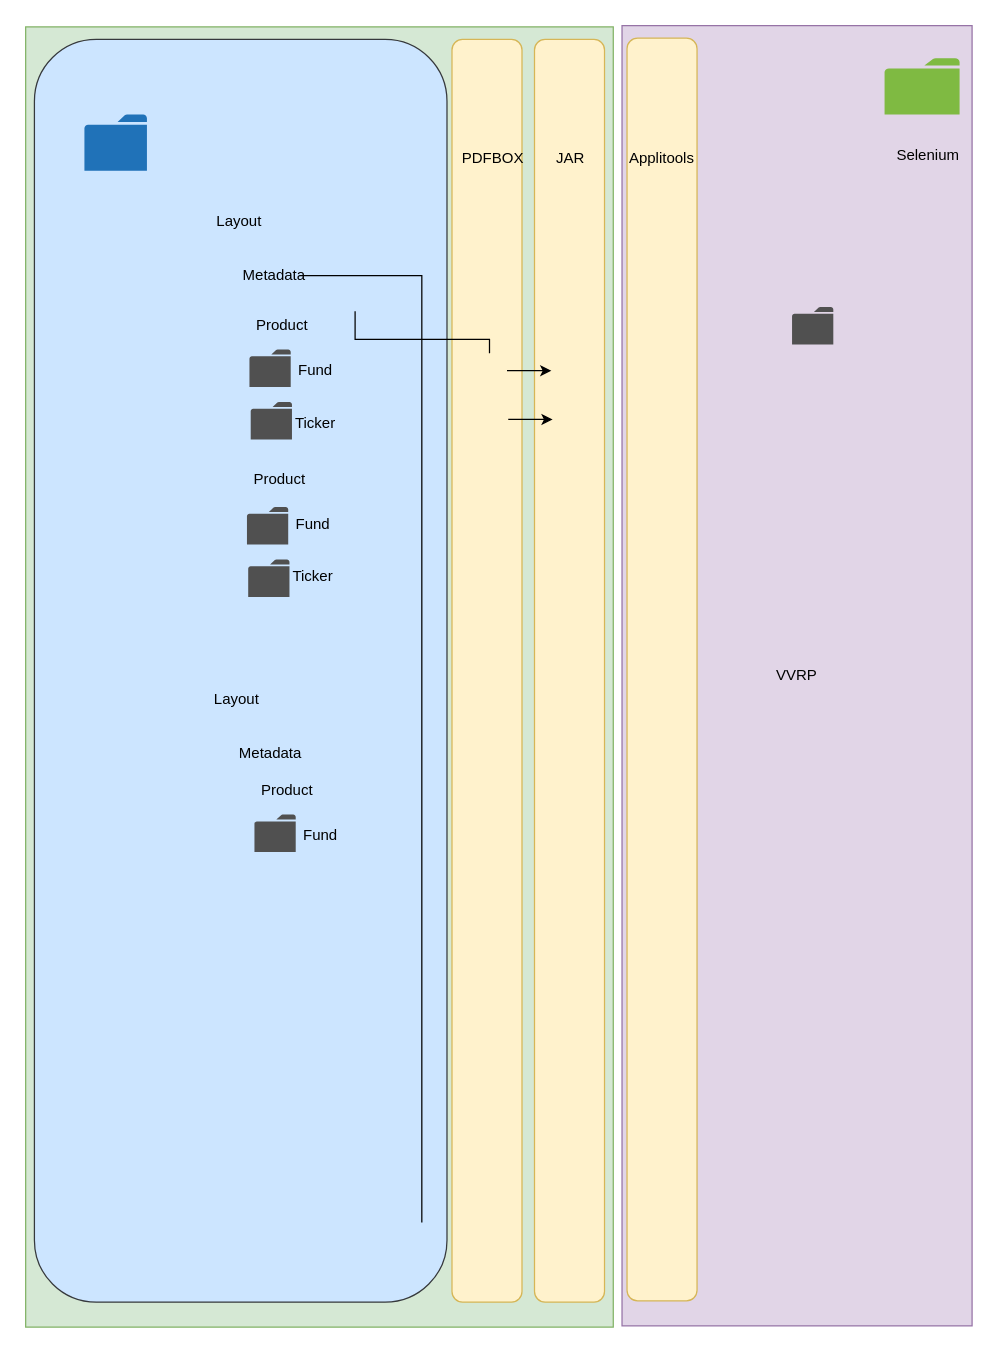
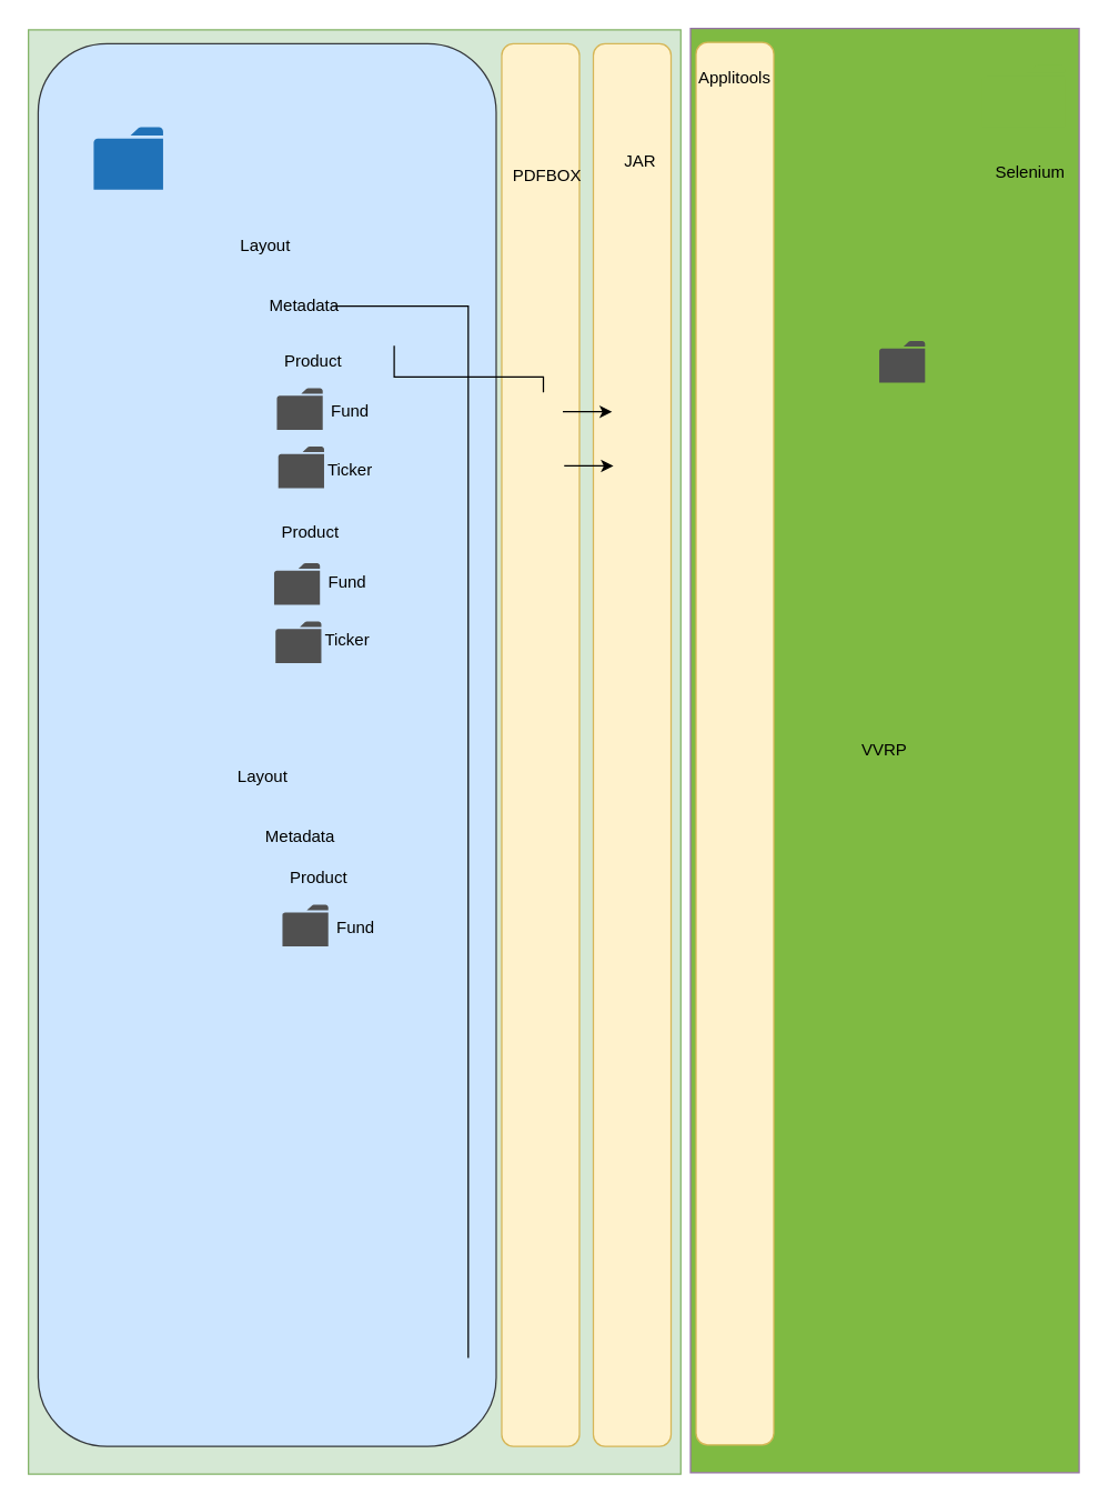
- <mxCell id="60" value="JAR" style="text;html=1;strokeColor=none;fillColor=none;align=center;verticalAlign=middle;whiteSpace=wrap;rounded=0;" vertex="1" parent="1"><mxGeometry x="435.5" y="116" width="40" height="20" as="geometry" /></mxCell>
+ <mxCell id="60" value="JAR" style="text;html=1;strokeColor=none;fillColor=none;align=center;verticalAlign=middle;whiteSpace=wrap;rounded=0;" vertex="1" parent="1"><mxGeometry x="440.5" y="106" width="40" height="20" as="geometry" /></mxCell>
- <mxCell id="61" value="Applitools" style="text;html=1;strokeColor=none;fillColor=none;align=center;verticalAlign=middle;whiteSpace=wrap;rounded=0;" vertex="1" parent="1"><mxGeometry x="509" y="116" width="40" height="20" as="geometry" /></mxCell>
+ <mxCell id="61" value="Applitools" style="text;html=1;strokeColor=none;fillColor=none;align=center;verticalAlign=middle;whiteSpace=wrap;rounded=0;" vertex="1" parent="1"><mxGeometry x="509" y="46" width="40" height="20" as="geometry" /></mxCell>
- <mxCell id="2" value="VVRP" style="rounded=0;whiteSpace=wrap;html=1;fillColor=#e1d5e7;strokeColor=#9673a6;" vertex="1" parent="1"><mxGeometry x="497" y="20" width="280" height="1040" as="geometry" /></mxCell>
+ <mxCell id="2" value="VVRP" style="rounded=0;whiteSpace=wrap;html=1;fillColor=#7fba42;strokeColor=#9673a6;" vertex="1" parent="1"><mxGeometry x="497" y="20" width="280" height="1040" as="geometry" /></mxCell>
